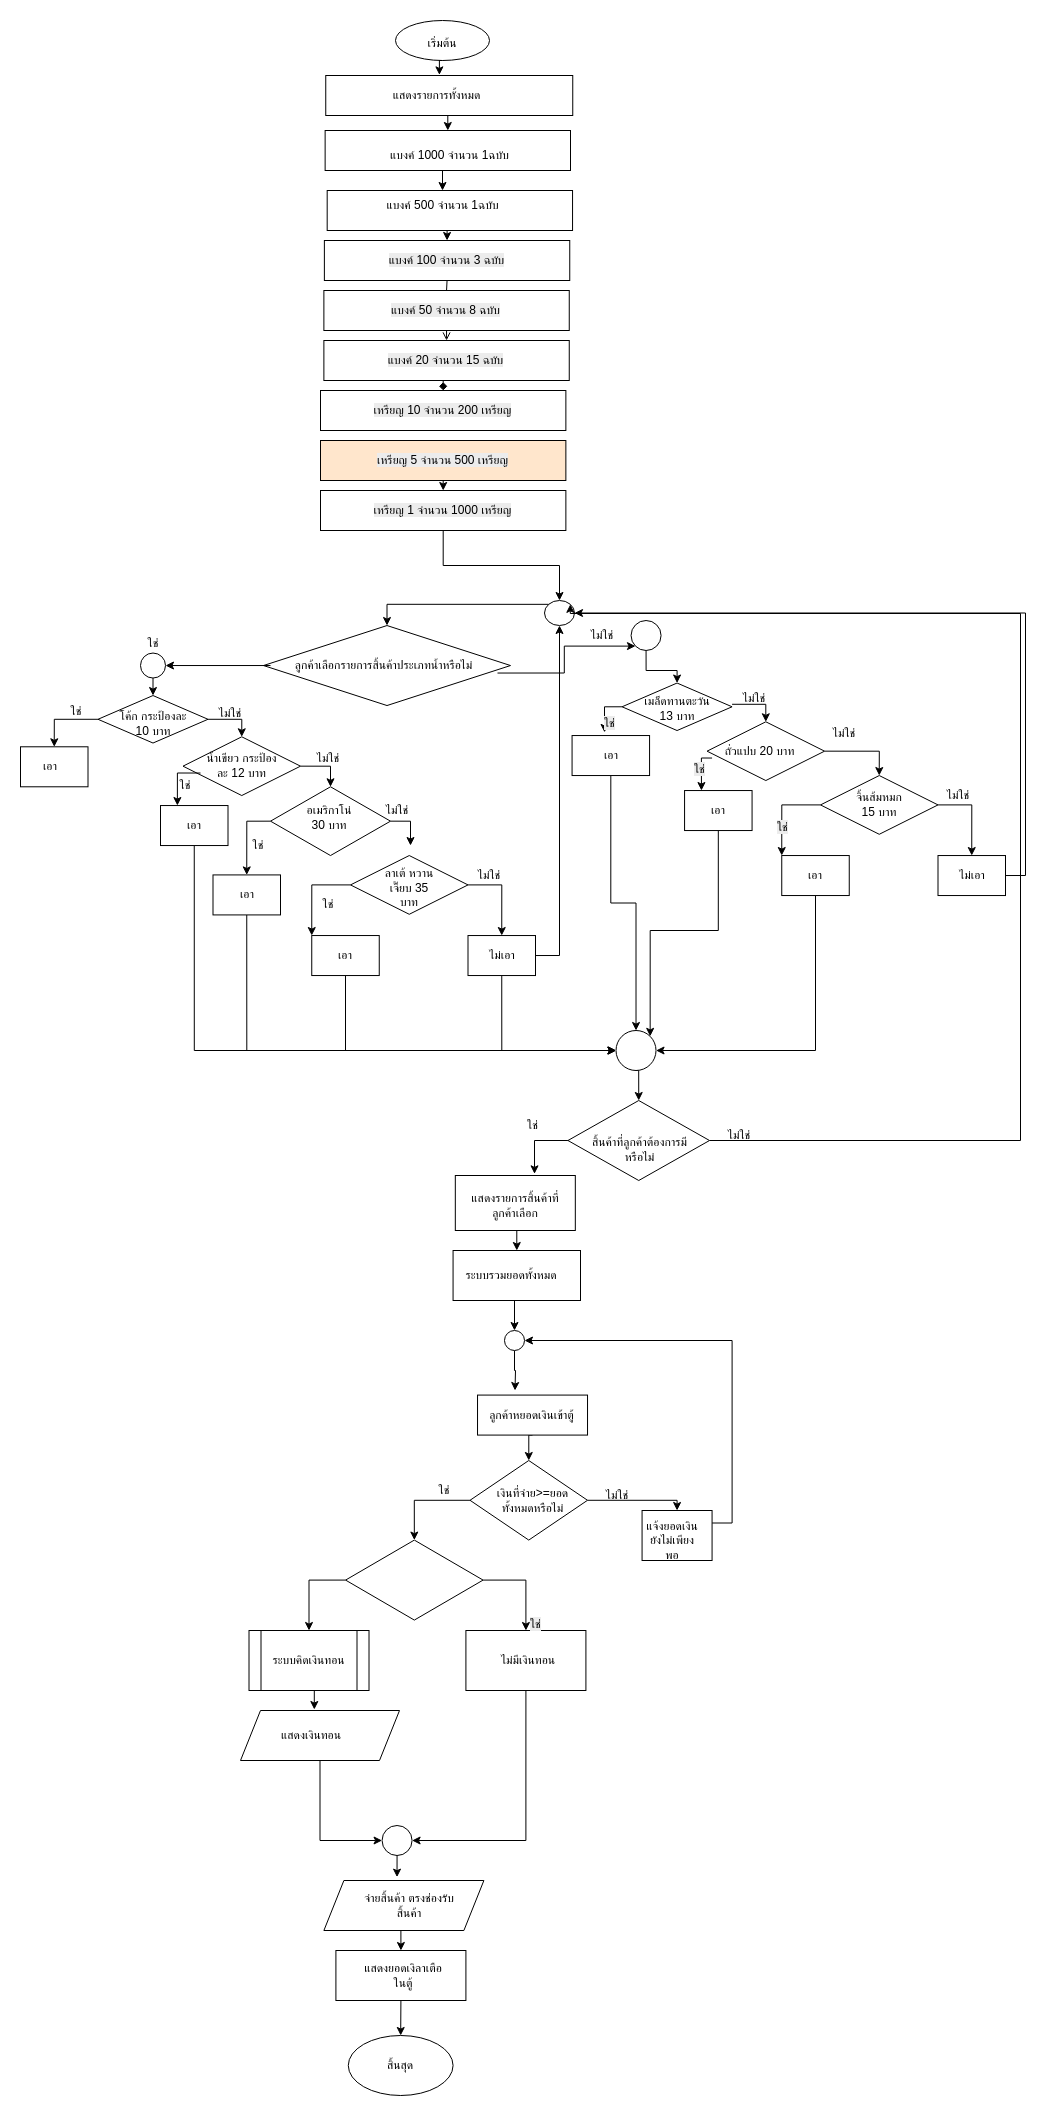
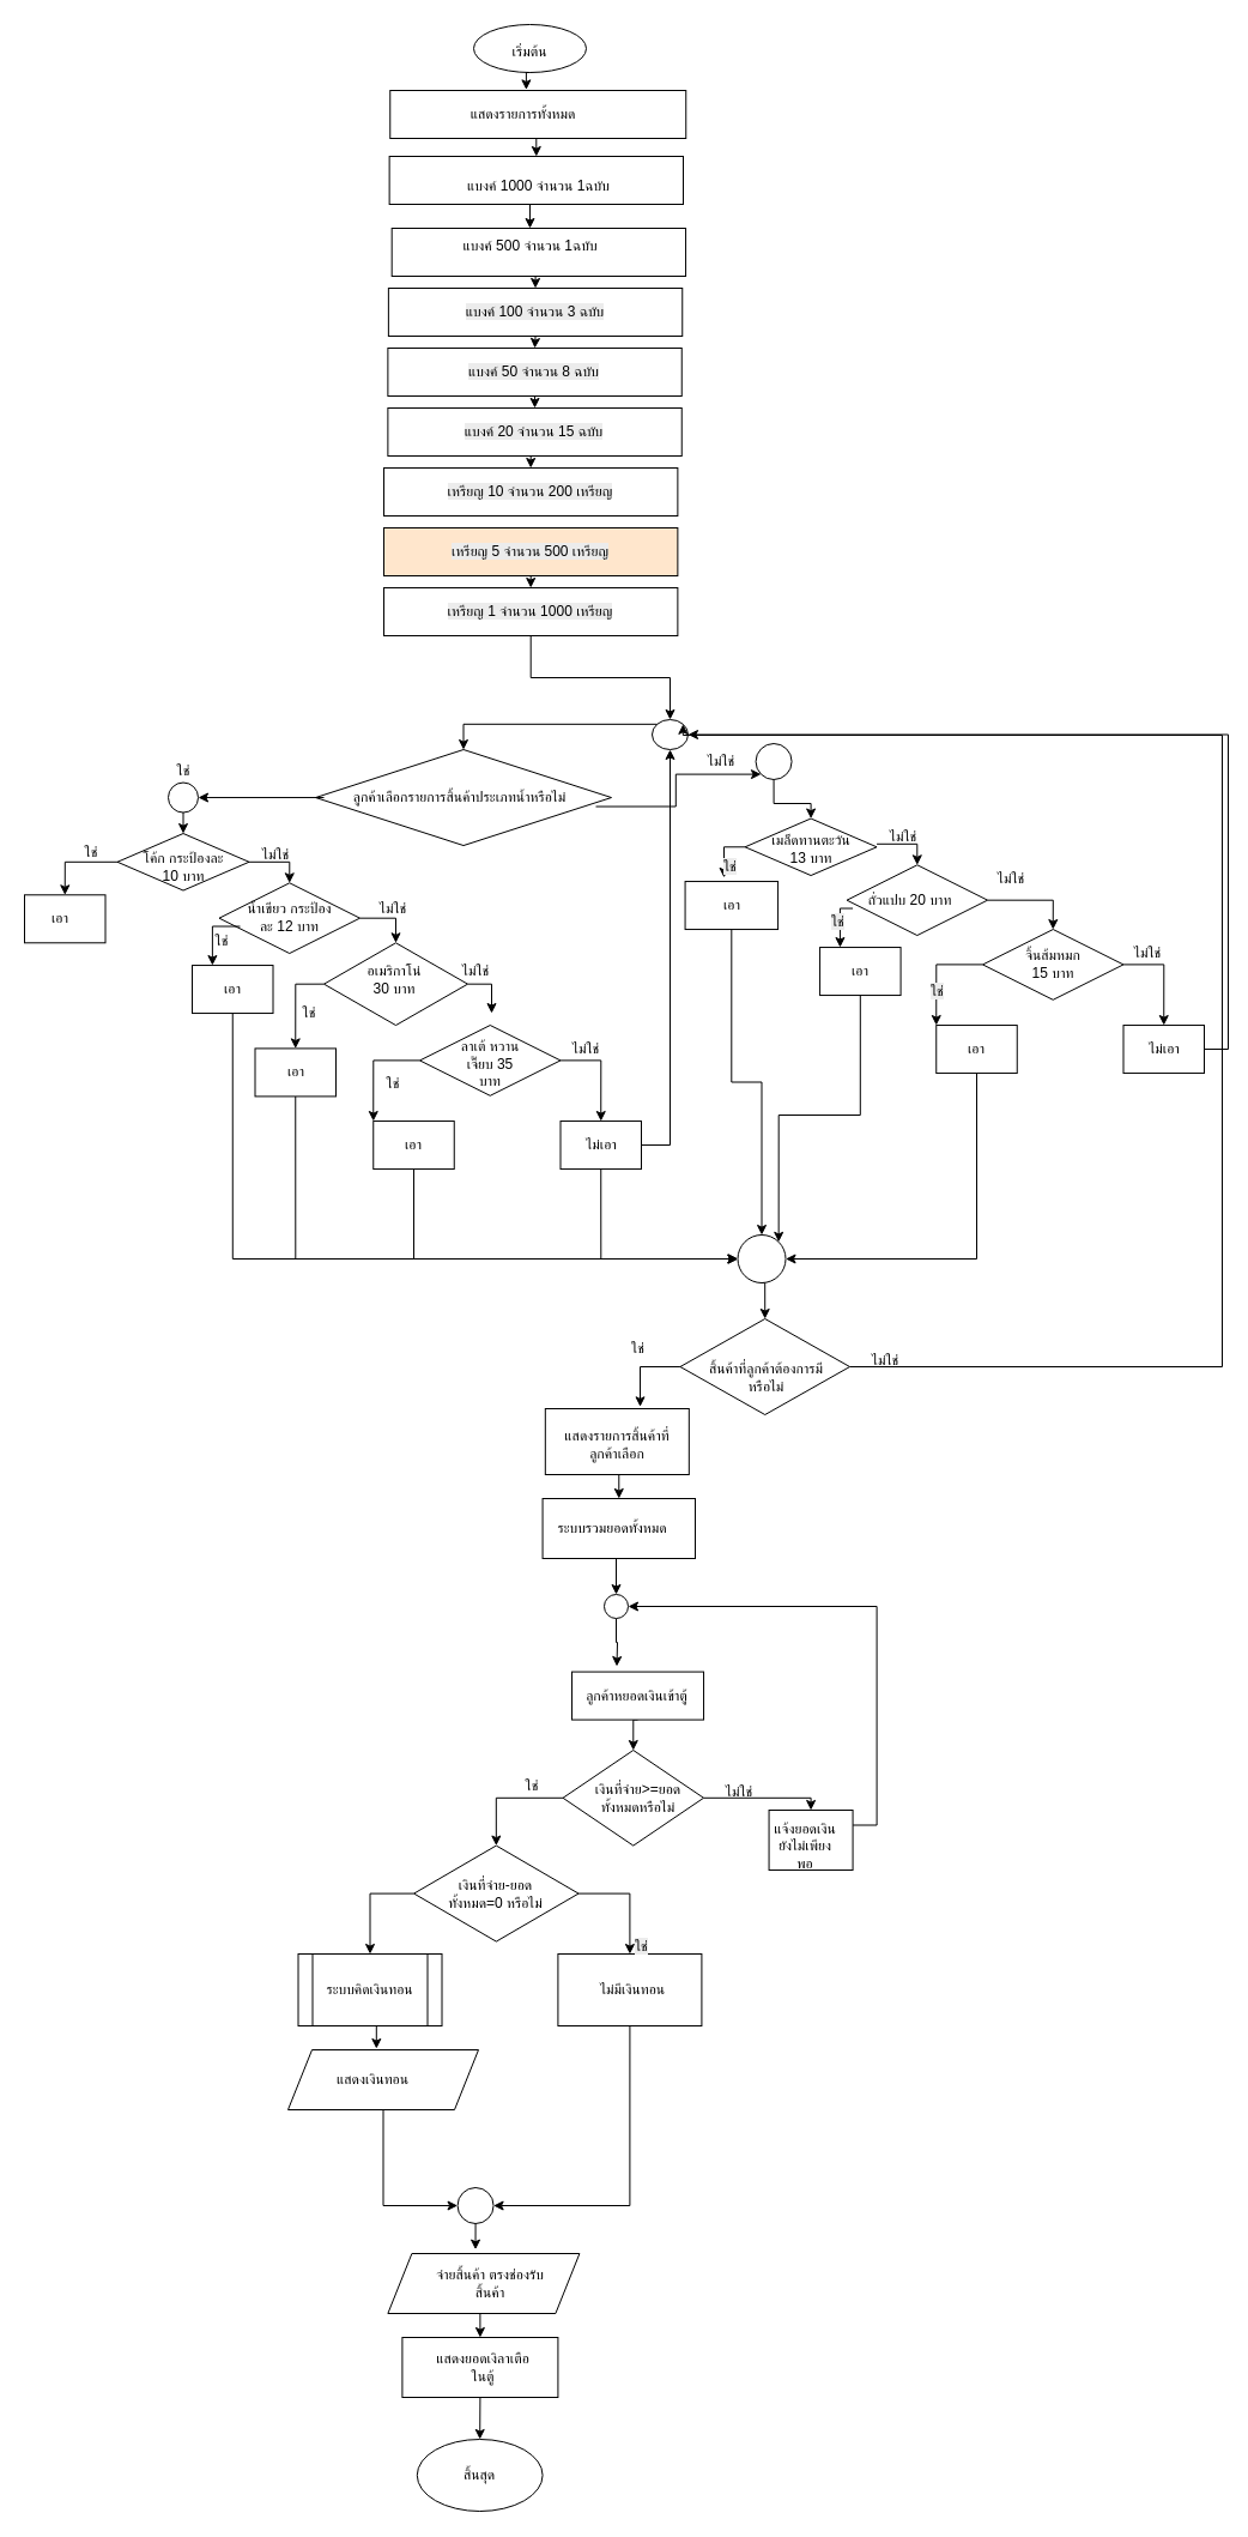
- <mxCell id="113" style="edgeStyle=orthogonalEdgeStyle;rounded=0;orthogonalLoop=1;jettySize=auto;html=1;exitX=0.5;exitY=1;exitDx=0;exitDy=0;entryX=0.5;entryY=0;entryDx=0;entryDy=0;endArrow=none;" parent="1" source="114" target="116" edge="1"><mxGeometry relative="1" as="geometry" /></mxCell>
+ <mxCell id="113" style="edgeStyle=orthogonalEdgeStyle;rounded=0;orthogonalLoop=1;jettySize=auto;html=1;exitX=0.5;exitY=1;exitDx=0;exitDy=0;entryX=0.5;entryY=0;entryDx=0;entryDy=0;" parent="1" source="114" target="116" edge="1"><mxGeometry relative="1" as="geometry" /></mxCell>
- <mxCell id="115" style="edgeStyle=orthogonalEdgeStyle;rounded=0;orthogonalLoop=1;jettySize=auto;html=1;exitX=0.5;exitY=1;exitDx=0;exitDy=0;entryX=0.5;entryY=0;entryDx=0;entryDy=0;endArrow=open;" parent="1" source="116" target="118" edge="1"><mxGeometry relative="1" as="geometry" /></mxCell>
+ <mxCell id="115" style="edgeStyle=orthogonalEdgeStyle;rounded=0;orthogonalLoop=1;jettySize=auto;html=1;exitX=0.5;exitY=1;exitDx=0;exitDy=0;entryX=0.5;entryY=0;entryDx=0;entryDy=0;" parent="1" source="116" target="118" edge="1"><mxGeometry relative="1" as="geometry" /></mxCell>
- <mxCell id="117" style="edgeStyle=orthogonalEdgeStyle;rounded=0;orthogonalLoop=1;jettySize=auto;html=1;exitX=0.5;exitY=1;exitDx=0;exitDy=0;entryX=0.5;entryY=0;entryDx=0;entryDy=0;endArrow=diamond;" parent="1" source="118" target="119" edge="1"><mxGeometry relative="1" as="geometry" /></mxCell>
+ <mxCell id="117" style="edgeStyle=orthogonalEdgeStyle;rounded=0;orthogonalLoop=1;jettySize=auto;html=1;exitX=0.5;exitY=1;exitDx=0;exitDy=0;entryX=0.5;entryY=0;entryDx=0;entryDy=0;" parent="1" source="118" target="119" edge="1"><mxGeometry relative="1" as="geometry" /></mxCell>
+ <mxCell id="136" value="เงินที่จ่าย-ยอดทั้งหมด=0 หรือไม่" style="text;html=1;align=center;verticalAlign=middle;whiteSpace=wrap;rounded=0;" parent="1" vertex="1"><mxGeometry x="362.24" y="1566.87" width="103.17" height="25.42" as="geometry" /></mxCell>
